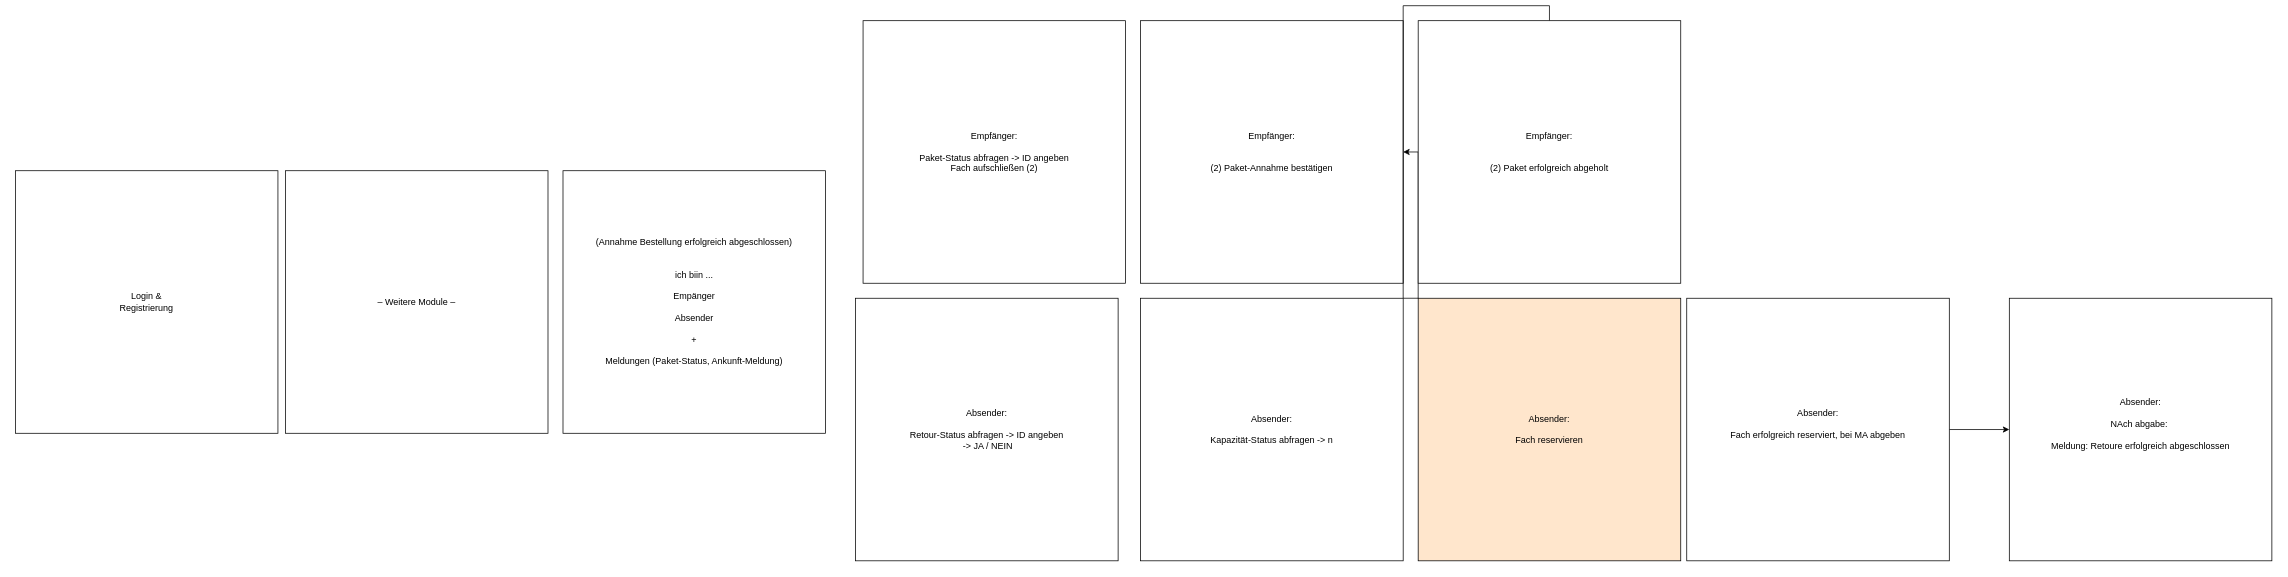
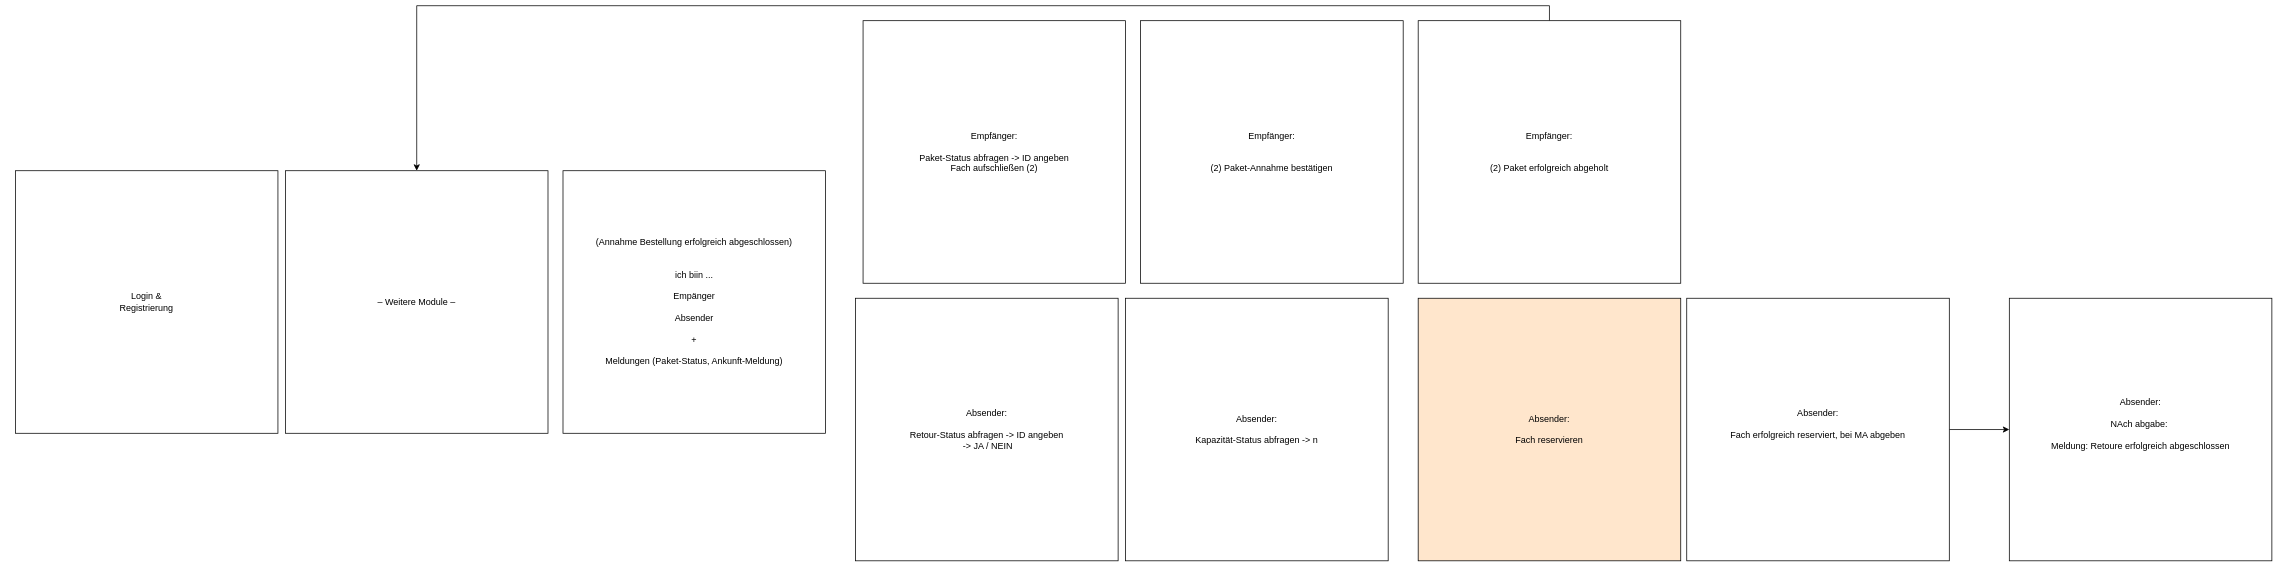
- <mxCell id="8" style="edgeStyle=orthogonalEdgeStyle;rounded=0;orthogonalLoop=1;jettySize=auto;html=1;exitX=0.5;exitY=0;exitDx=0;exitDy=0;" edge="1" parent="1" source="9" target="7"><mxGeometry relative="1" as="geometry" /></mxCell>
+ <mxCell id="8" style="edgeStyle=orthogonalEdgeStyle;rounded=0;orthogonalLoop=1;jettySize=auto;html=1;exitX=0.5;exitY=0;exitDx=0;exitDy=0;entryX=0.5;entryY=0;entryDx=0;entryDy=0;" edge="1" parent="1" source="9" target="4"><mxGeometry relative="1" as="geometry" /></mxCell>
- <mxCell id="10" value="&lt;div&gt;Absender: &lt;br&gt;&lt;/div&gt;&lt;div&gt;&lt;br&gt;&lt;/div&gt;&lt;div&gt;Kapazität-Status abfragen -&amp;gt; n &lt;br&gt;&lt;/div&gt;" style="whiteSpace=wrap;html=1;aspect=fixed;" vertex="1" parent="1"><mxGeometry x="1520" y="390" width="350" height="350" as="geometry" /></mxCell>
+ <mxCell id="10" value="&lt;div&gt;Absender: &lt;br&gt;&lt;/div&gt;&lt;div&gt;&lt;br&gt;&lt;/div&gt;&lt;div&gt;Kapazität-Status abfragen -&amp;gt; n &lt;br&gt;&lt;/div&gt;" style="whiteSpace=wrap;html=1;aspect=fixed;" vertex="1" parent="1"><mxGeometry x="1500" y="390" width="350" height="350" as="geometry" /></mxCell>
